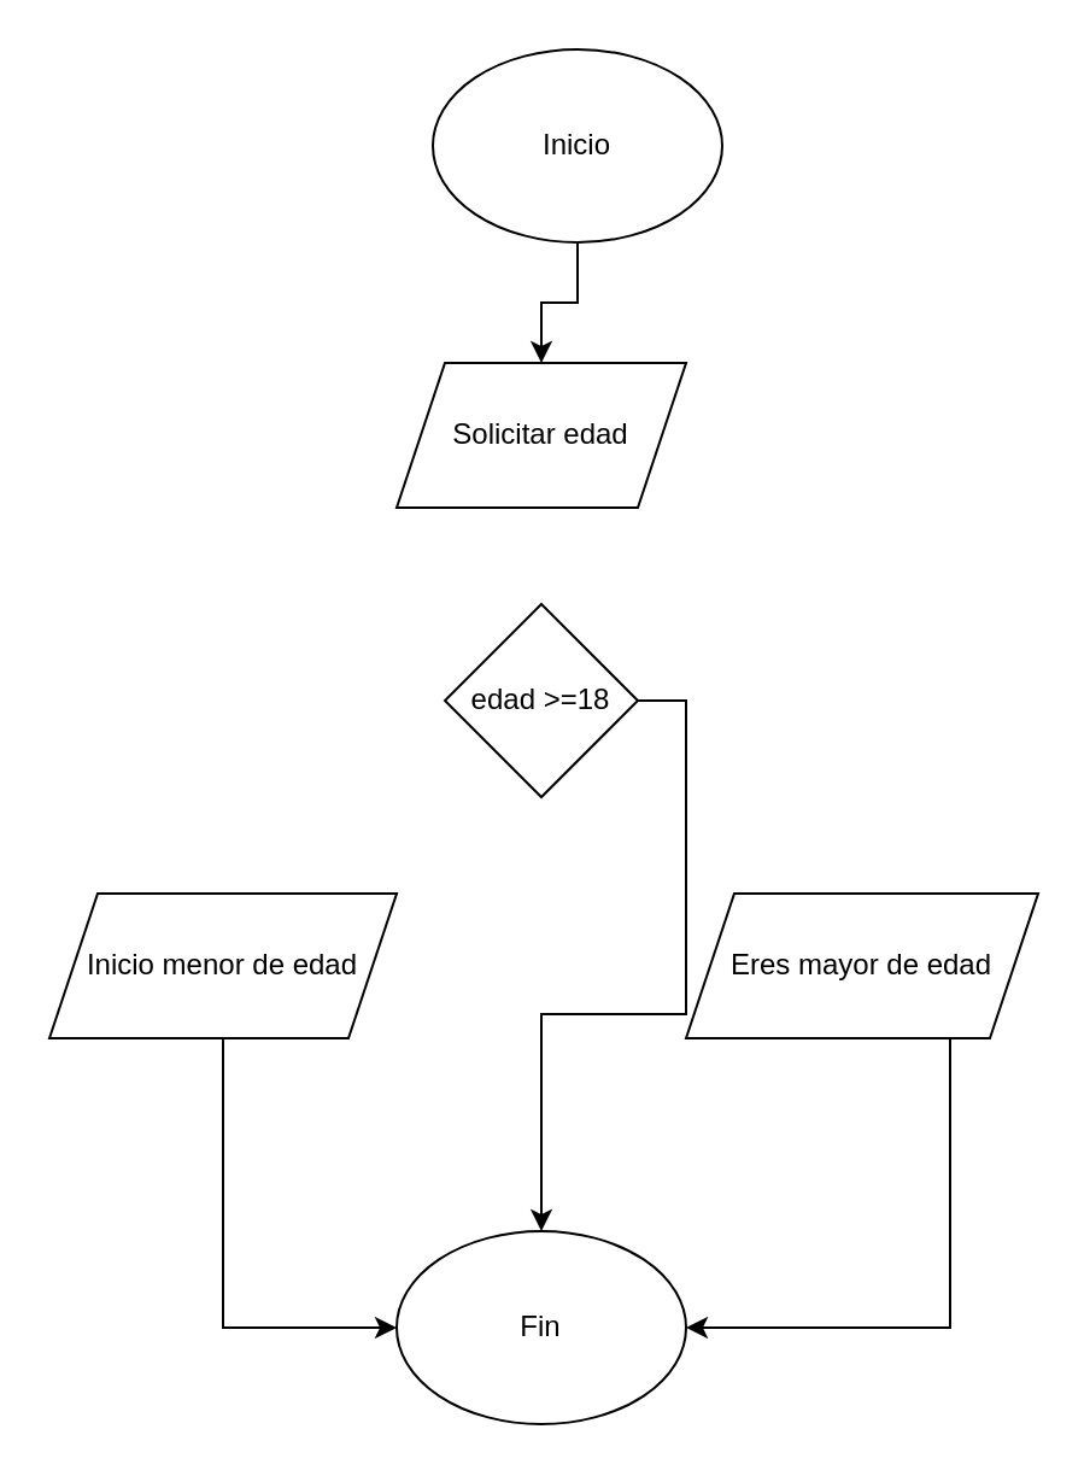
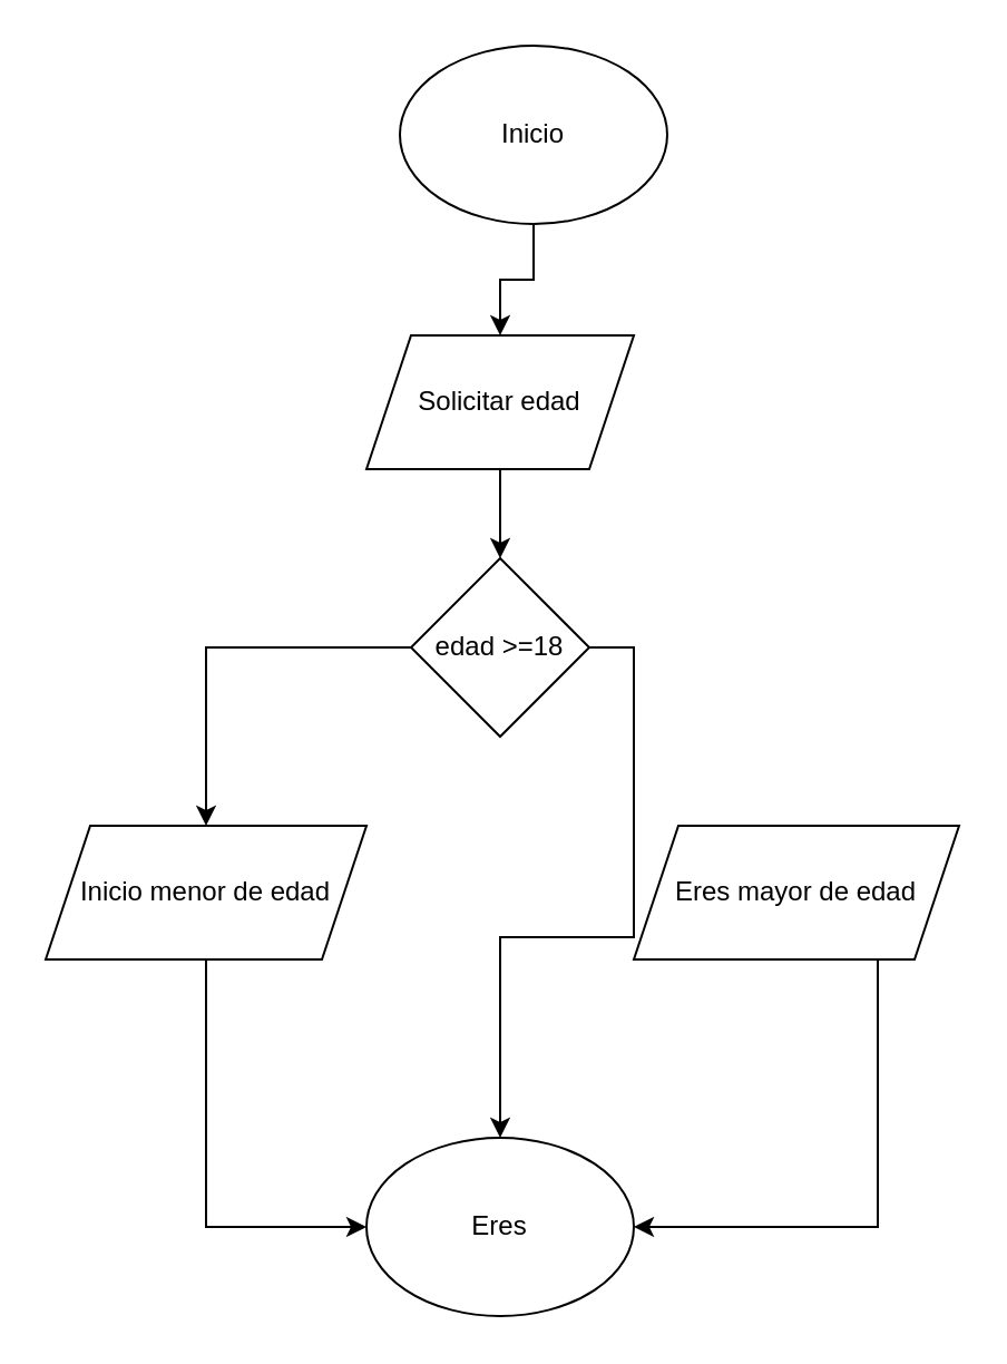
+ <mxCell id="4" style="edgeStyle=orthogonalEdgeStyle;rounded=0;orthogonalLoop=1;jettySize=auto;html=1;exitX=0.5;exitY=1;exitDx=0;exitDy=0;entryX=0.5;entryY=0;entryDx=0;entryDy=0;" edge="1" parent="1" source="5" target="8"><mxGeometry relative="1" as="geometry" /></mxCell>
+ <mxCell id="7" style="edgeStyle=orthogonalEdgeStyle;rounded=0;orthogonalLoop=1;jettySize=auto;html=1;exitX=0;exitY=0.5;exitDx=0;exitDy=0;entryX=0.5;entryY=0;entryDx=0;entryDy=0;" edge="1" parent="1" source="8" target="10"><mxGeometry relative="1" as="geometry" /></mxCell>
- <mxCell id="13" value="Fin" style="ellipse;whiteSpace=wrap;html=1;" vertex="1" parent="1"><mxGeometry x="164" y="510" width="120" height="80" as="geometry" /></mxCell>
+ <mxCell id="13" value="Eres" style="ellipse;whiteSpace=wrap;html=1;" vertex="1" parent="1"><mxGeometry x="164" y="510" width="120" height="80" as="geometry" /></mxCell>
